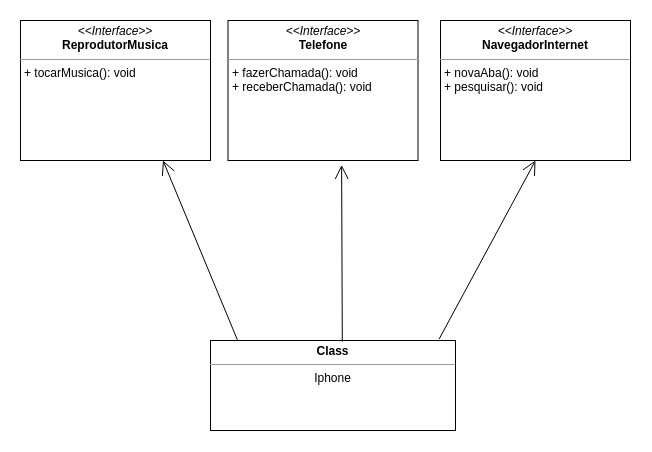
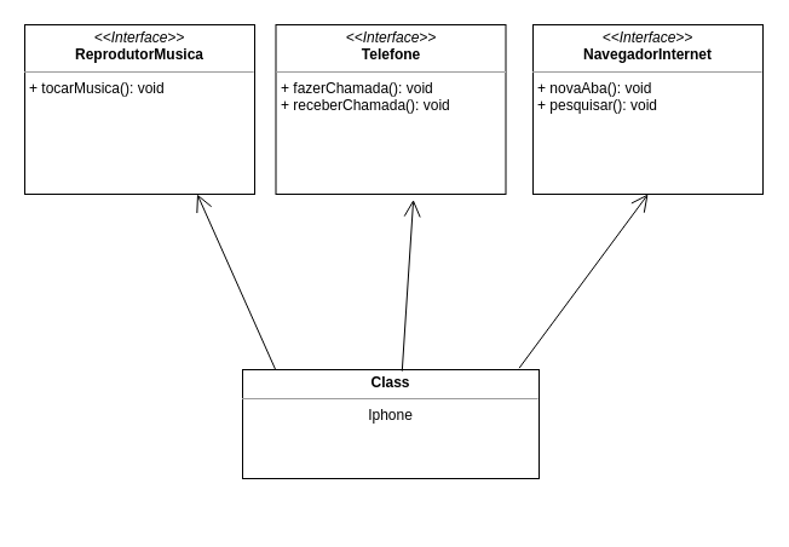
- <mxCell id="2" value="&lt;p style=&quot;margin: 4px 0px 0px;&quot;&gt;&lt;b&gt;Class&lt;/b&gt;&lt;/p&gt;&lt;hr size=&quot;1&quot;&gt;&lt;div style=&quot;height:2px;&quot;&gt;Iphone&lt;/div&gt;" style="verticalAlign=middle;align=center;overflow=fill;fontSize=12;fontFamily=Helvetica;html=1;whiteSpace=wrap;" vertex="1" parent="1"><mxGeometry x="210" y="340" width="245" height="90" as="geometry" /></mxCell>
+ <mxCell id="2" value="&lt;p style=&quot;margin: 4px 0px 0px;&quot;&gt;&lt;b&gt;Class&lt;/b&gt;&lt;/p&gt;&lt;hr size=&quot;1&quot;&gt;&lt;div style=&quot;height:2px;&quot;&gt;Iphone&lt;/div&gt;" style="verticalAlign=middle;align=center;overflow=fill;fontSize=12;fontFamily=Helvetica;html=1;whiteSpace=wrap;" vertex="1" parent="1"><mxGeometry x="200" y="305" width="245" height="90" as="geometry" /></mxCell>
